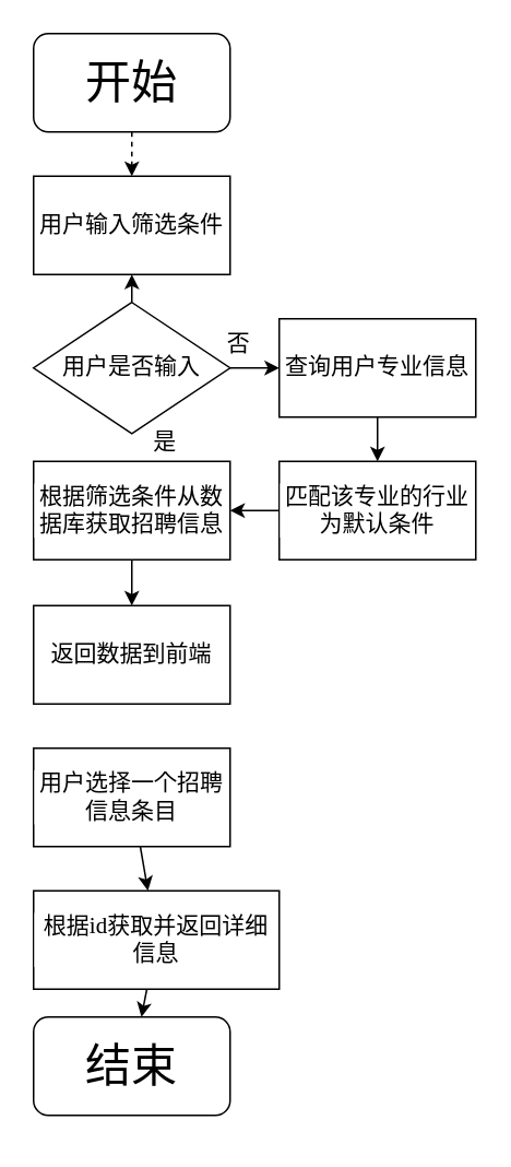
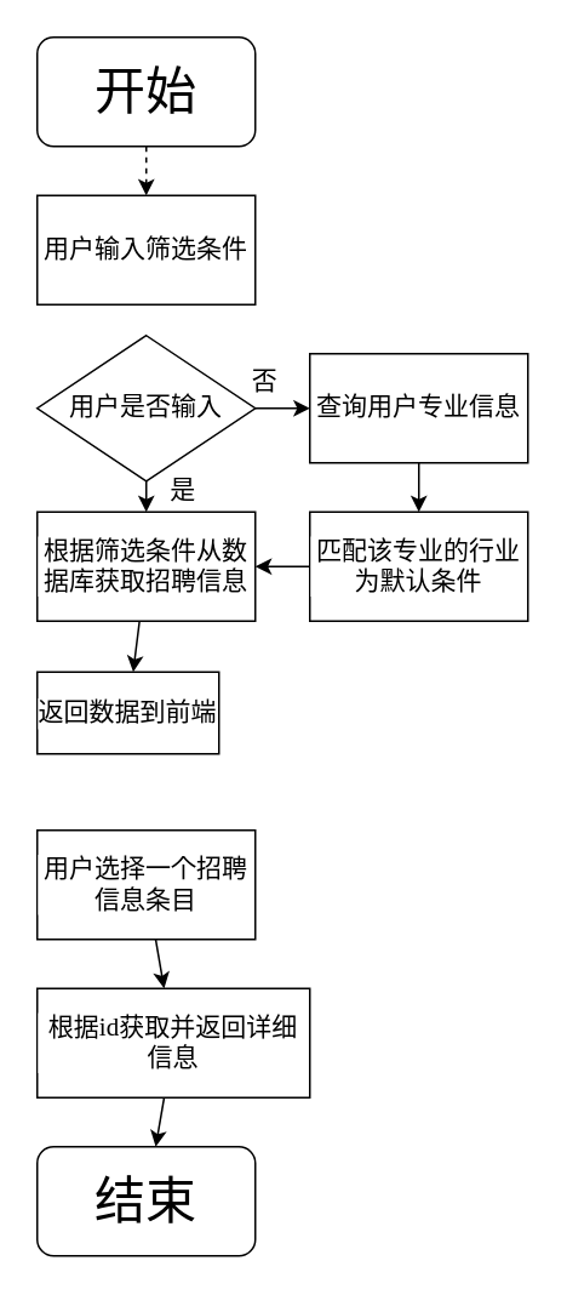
- <mxCell id="9" value="" style="edgeStyle=none;html=1;fontFamily=宋体;fontSize=14;labelBackgroundColor=default;" edge="1" parent="1" source="10" target="7"><mxGeometry relative="1" as="geometry" /></mxCell>
+ <mxCell id="9" value="" style="edgeStyle=none;html=1;fontFamily=宋体;fontSize=14;labelBackgroundColor=default;" edge="1" parent="1" source="10" target="5"><mxGeometry relative="1" as="geometry" /></mxCell>
- <mxCell id="6" value="返回数据到前端" style="rounded=0;whiteSpace=wrap;html=1;fontFamily=宋体;fontSize=14;fillColor=none;labelBackgroundColor=default;" vertex="1" parent="1"><mxGeometry x="20" y="369" width="120" height="60" as="geometry" /></mxCell>
+ <mxCell id="6" value="返回数据到前端" style="rounded=0;whiteSpace=wrap;html=1;fontFamily=宋体;fontSize=14;fillColor=none;labelBackgroundColor=default;" vertex="1" parent="1"><mxGeometry x="20" y="369" width="100" height="45" as="geometry" /></mxCell>
- <mxCell id="20" value="&lt;span style=&quot;font-size: 28px&quot;&gt;结束&lt;/span&gt;" style="rounded=1;whiteSpace=wrap;html=1;fillColor=none;fontFamily=宋体;labelBackgroundColor=default;" vertex="1" parent="1"><mxGeometry x="20" y="620" width="120" height="60" as="geometry" /></mxCell>
+ <mxCell id="20" value="&lt;span style=&quot;font-size: 28px&quot;&gt;结束&lt;/span&gt;" style="rounded=1;whiteSpace=wrap;html=1;fillColor=none;fontFamily=宋体;labelBackgroundColor=default;" vertex="1" parent="1"><mxGeometry x="20" y="630" width="120" height="60" as="geometry" /></mxCell>
